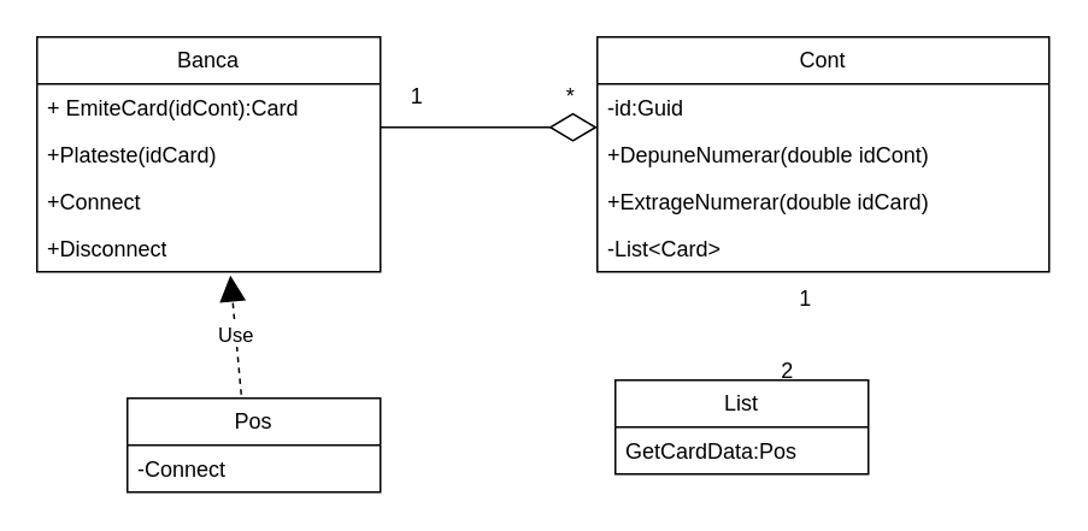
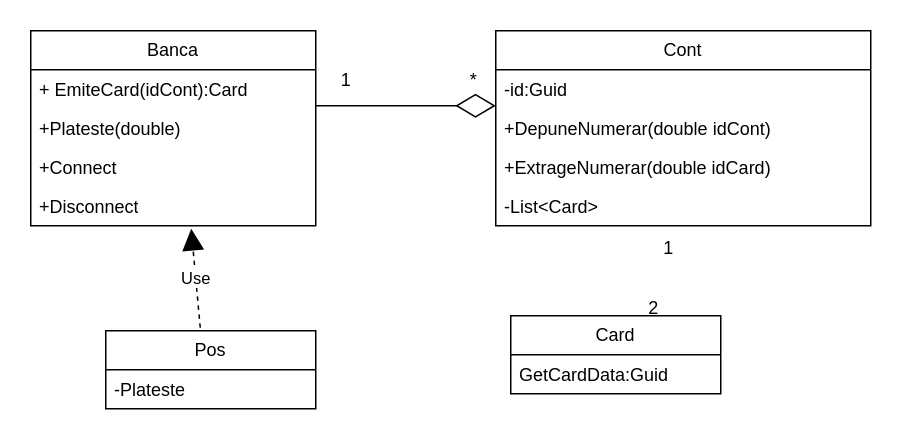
- <mxCell id="4" value="+Plateste(idCard)" style="text;strokeColor=none;fillColor=none;align=left;verticalAlign=top;spacingLeft=4;spacingRight=4;overflow=hidden;rotatable=0;points=[[0,0.5],[1,0.5]];portConstraint=eastwest;whiteSpace=wrap;html=1;" parent="2" vertex="1"><mxGeometry y="52" width="190" height="26" as="geometry" /></mxCell>
+ <mxCell id="4" value="+Plateste(double)" style="text;strokeColor=none;fillColor=none;align=left;verticalAlign=top;spacingLeft=4;spacingRight=4;overflow=hidden;rotatable=0;points=[[0,0.5],[1,0.5]];portConstraint=eastwest;whiteSpace=wrap;html=1;" parent="2" vertex="1"><mxGeometry y="52" width="190" height="26" as="geometry" /></mxCell>
- <mxCell id="17" value="List" style="swimlane;fontStyle=0;childLayout=stackLayout;horizontal=1;startSize=26;fillColor=none;horizontalStack=0;resizeParent=1;resizeParentMax=0;resizeLast=0;collapsible=1;marginBottom=0;whiteSpace=wrap;html=1;" parent="1" vertex="1"><mxGeometry x="340" y="210" width="140" height="52" as="geometry" /></mxCell>
+ <mxCell id="17" value="Card" style="swimlane;fontStyle=0;childLayout=stackLayout;horizontal=1;startSize=26;fillColor=none;horizontalStack=0;resizeParent=1;resizeParentMax=0;resizeLast=0;collapsible=1;marginBottom=0;whiteSpace=wrap;html=1;" parent="1" vertex="1"><mxGeometry x="340" y="210" width="140" height="52" as="geometry" /></mxCell>
- <mxCell id="18" value="GetCardData:Pos" style="text;strokeColor=none;fillColor=none;align=left;verticalAlign=top;spacingLeft=4;spacingRight=4;overflow=hidden;rotatable=0;points=[[0,0.5],[1,0.5]];portConstraint=eastwest;whiteSpace=wrap;html=1;" parent="17" vertex="1"><mxGeometry y="26" width="140" height="26" as="geometry" /></mxCell>
+ <mxCell id="18" value="GetCardData:Guid" style="text;strokeColor=none;fillColor=none;align=left;verticalAlign=top;spacingLeft=4;spacingRight=4;overflow=hidden;rotatable=0;points=[[0,0.5],[1,0.5]];portConstraint=eastwest;whiteSpace=wrap;html=1;" parent="17" vertex="1"><mxGeometry y="26" width="140" height="26" as="geometry" /></mxCell>
- <mxCell id="8" value="-Connect" style="text;strokeColor=none;fillColor=none;align=left;verticalAlign=top;spacingLeft=4;spacingRight=4;overflow=hidden;rotatable=0;points=[[0,0.5],[1,0.5]];portConstraint=eastwest;whiteSpace=wrap;html=1;" parent="7" vertex="1"><mxGeometry y="26" width="140" height="26" as="geometry" /></mxCell>
+ <mxCell id="8" value="-Plateste" style="text;strokeColor=none;fillColor=none;align=left;verticalAlign=top;spacingLeft=4;spacingRight=4;overflow=hidden;rotatable=0;points=[[0,0.5],[1,0.5]];portConstraint=eastwest;whiteSpace=wrap;html=1;" parent="7" vertex="1"><mxGeometry y="26" width="140" height="26" as="geometry" /></mxCell>
